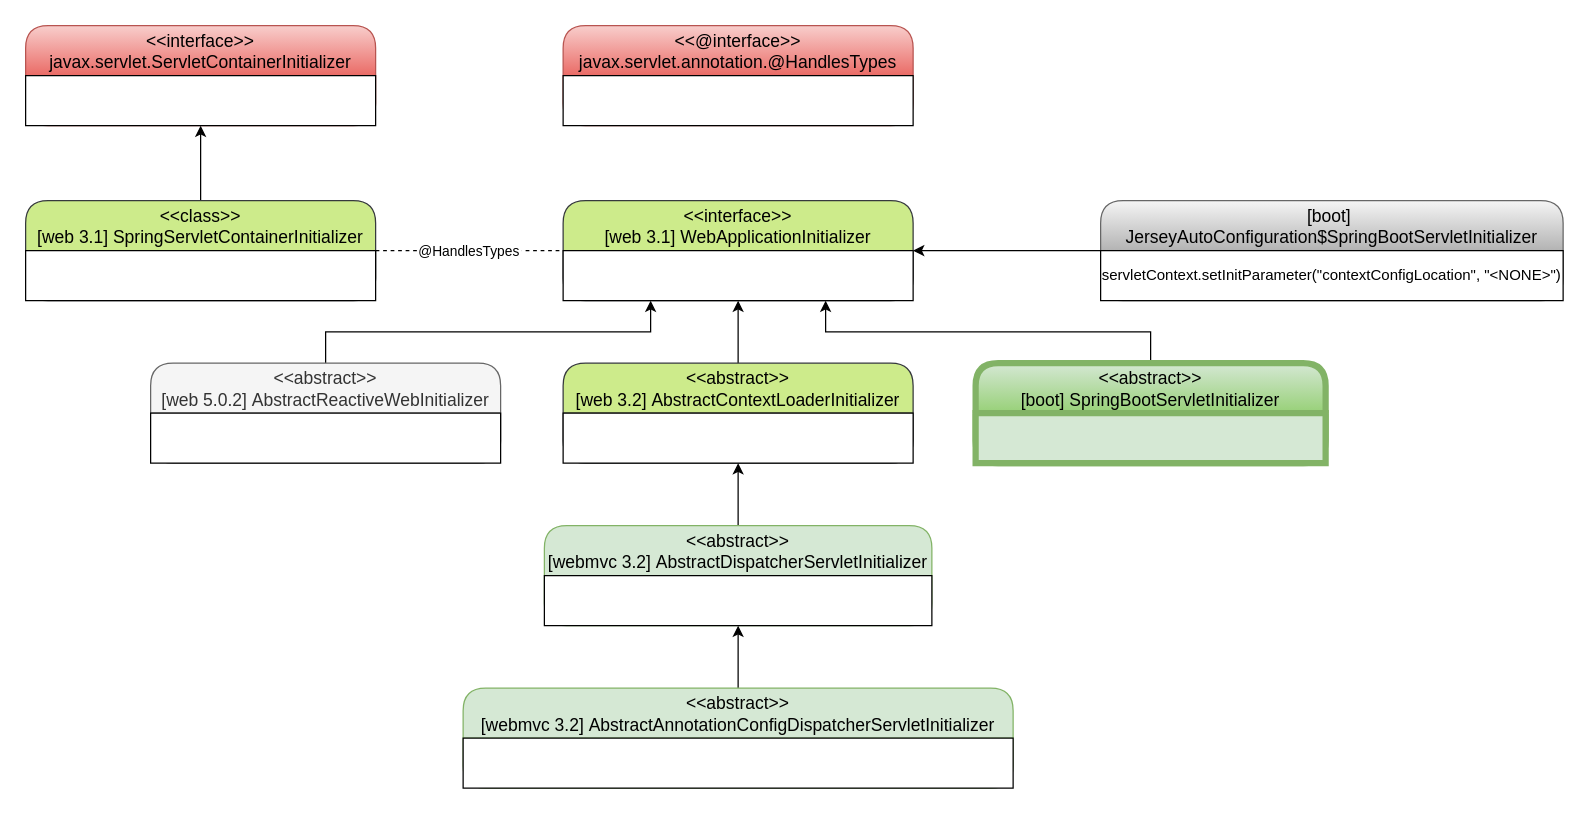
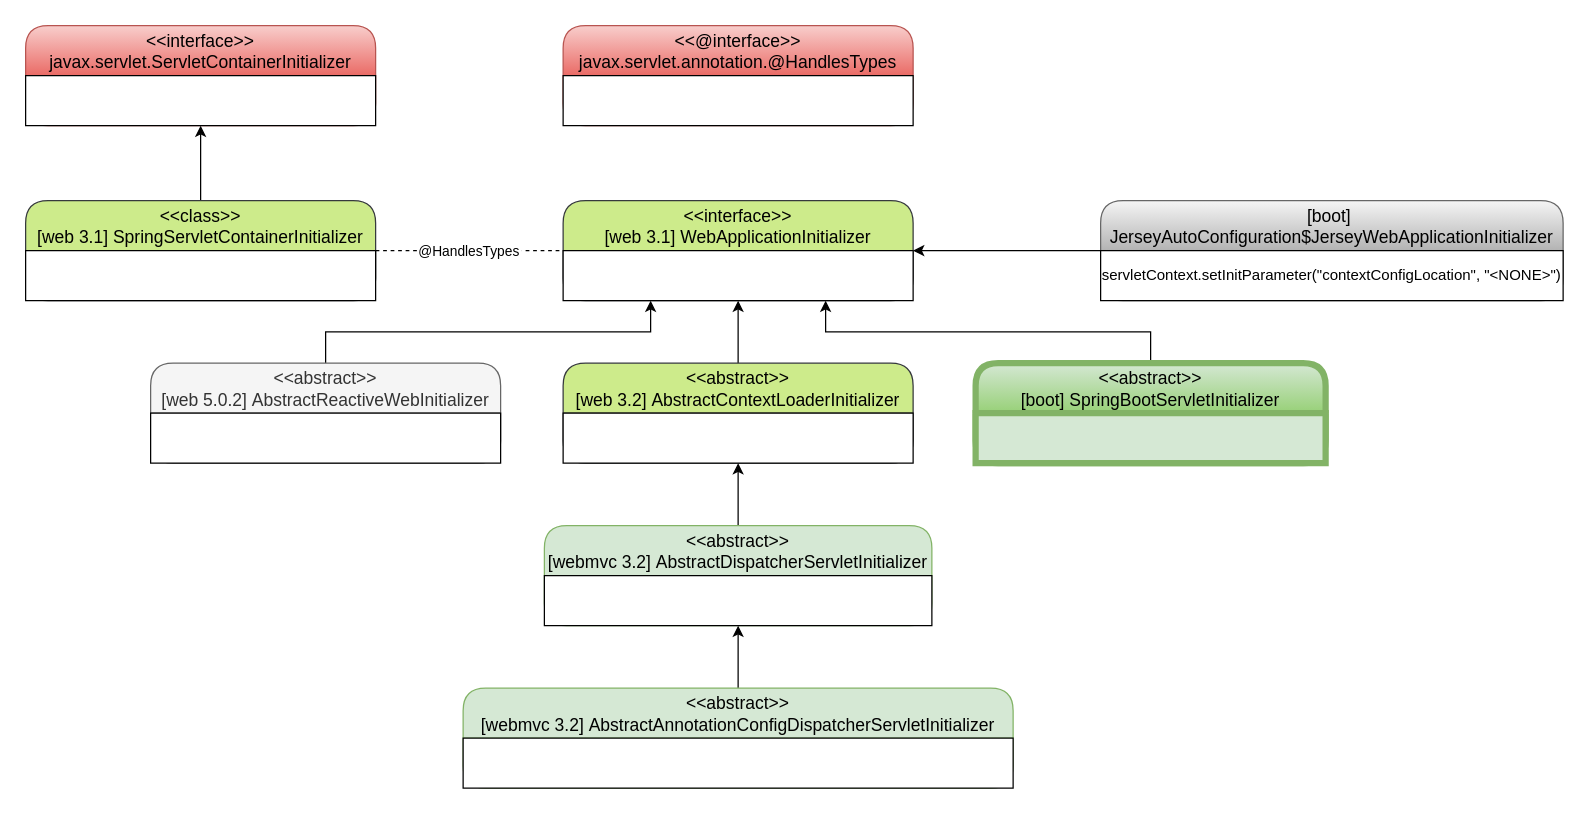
- <mxCell id="29" value="[boot] &#10;JerseyAutoConfiguration$SpringBootServletInitializer" style="swimlane;childLayout=stackLayout;horizontal=1;startSize=40;horizontalStack=0;rounded=1;fontSize=14;fontStyle=0;strokeWidth=1;resizeParent=0;resizeLast=1;shadow=0;dashed=0;align=center;gradientColor=#b3b3b3;fillColor=#f5f5f5;strokeColor=#666666;" vertex="1" parent="1"><mxGeometry x="880" y="160" width="370" height="80" as="geometry" /></mxCell>
+ <mxCell id="29" value="[boot] &#10;JerseyAutoConfiguration$JerseyWebApplicationInitializer" style="swimlane;childLayout=stackLayout;horizontal=1;startSize=40;horizontalStack=0;rounded=1;fontSize=14;fontStyle=0;strokeWidth=1;resizeParent=0;resizeLast=1;shadow=0;dashed=0;align=center;gradientColor=#b3b3b3;fillColor=#f5f5f5;strokeColor=#666666;" vertex="1" parent="1"><mxGeometry x="880" y="160" width="370" height="80" as="geometry" /></mxCell>
